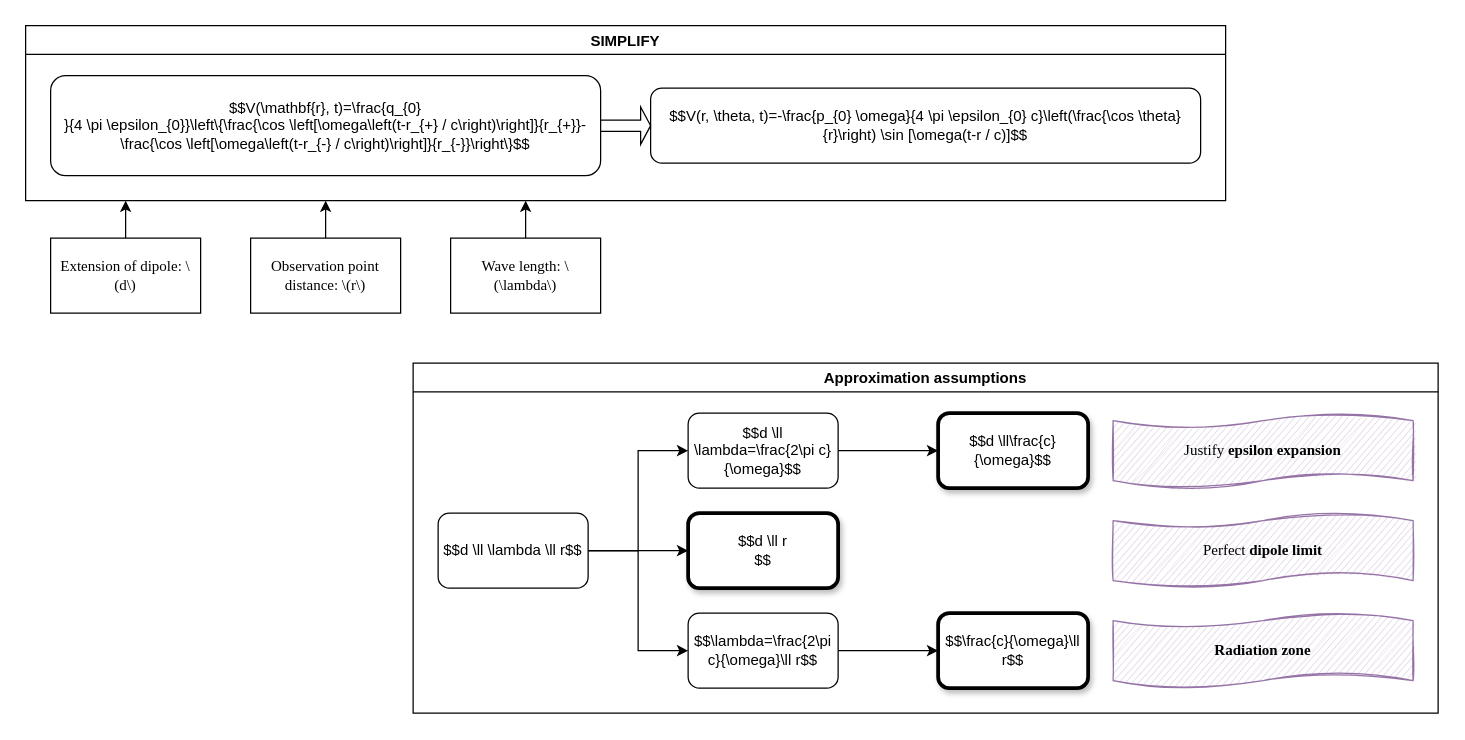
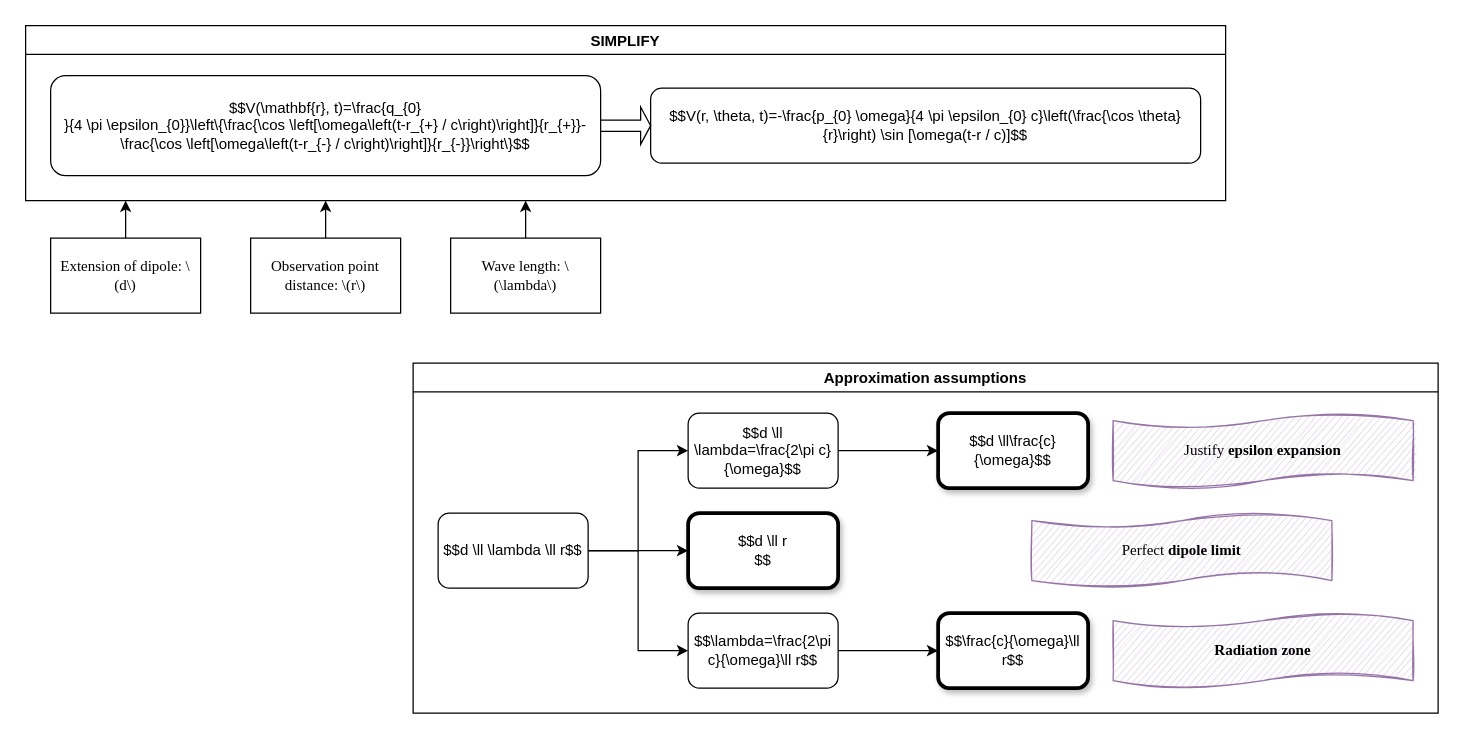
- <mxCell id="15" value="Perfect &lt;b&gt;dipole limit&lt;/b&gt;" style="shape=tape;whiteSpace=wrap;html=1;rounded=0;shadow=0;glass=0;labelBackgroundColor=none;sketch=1;fontFamily=Lucida Console;size=0.2;fillColor=#e1d5e7;strokeColor=#9673a6;" parent="13" vertex="1"><mxGeometry x="560" y="120" width="240" height="60" as="geometry" /></mxCell>
+ <mxCell id="15" value="Perfect &lt;b&gt;dipole limit&lt;/b&gt;" style="shape=tape;whiteSpace=wrap;html=1;rounded=0;shadow=0;glass=0;labelBackgroundColor=none;sketch=1;fontFamily=Lucida Console;size=0.2;fillColor=#e1d5e7;strokeColor=#9673a6;" parent="13" vertex="1"><mxGeometry x="495" y="120" width="240" height="60" as="geometry" /></mxCell>
